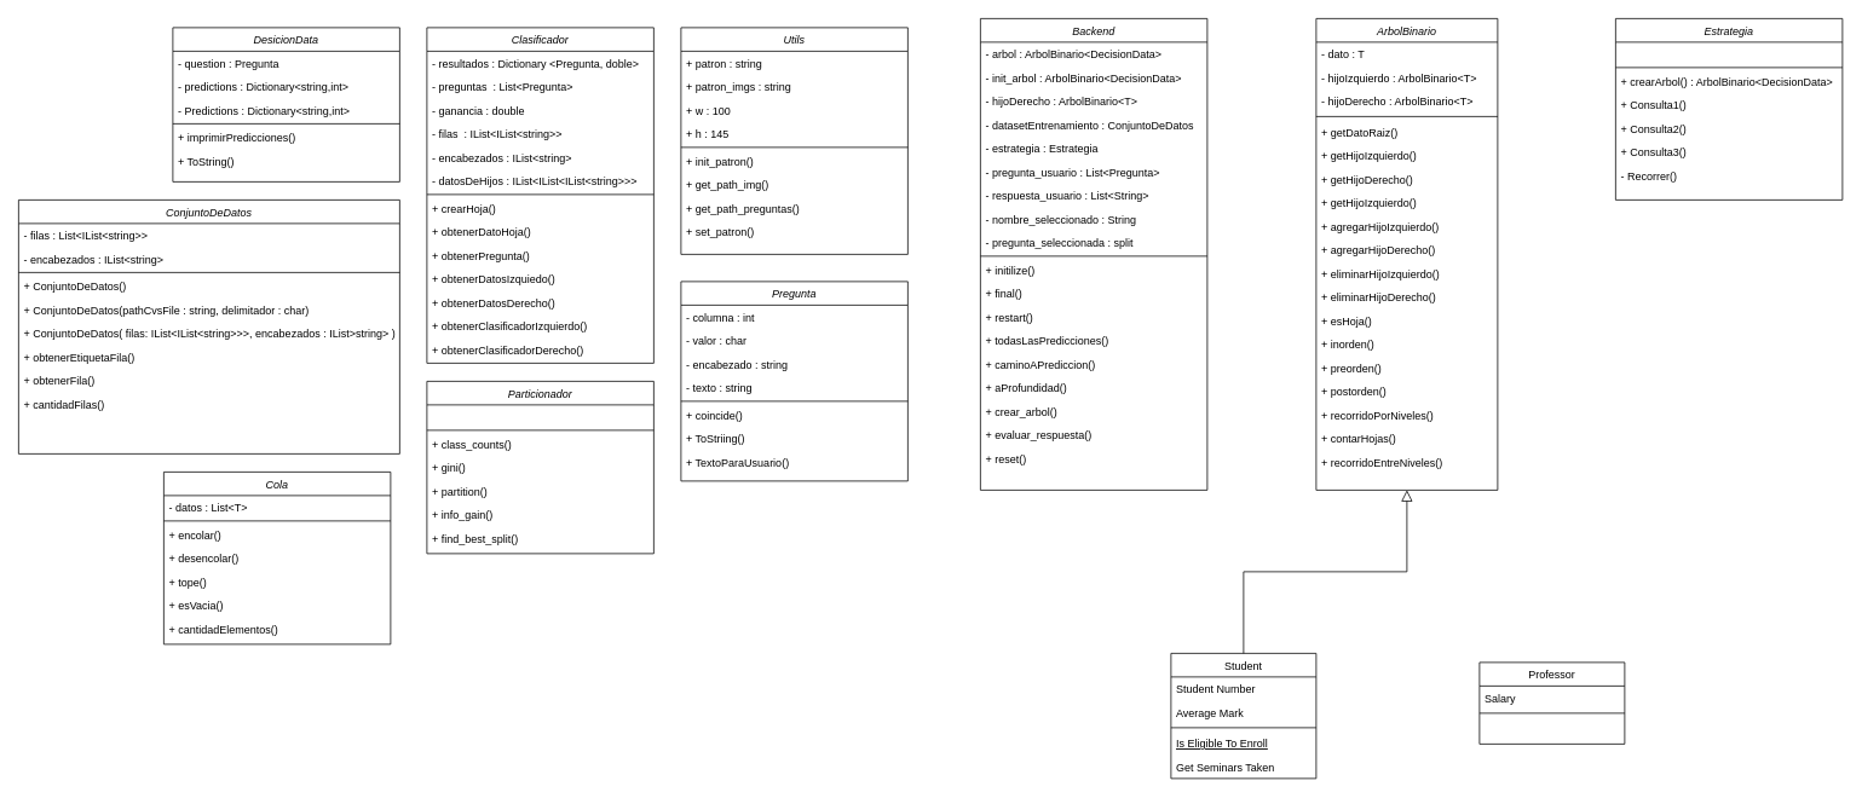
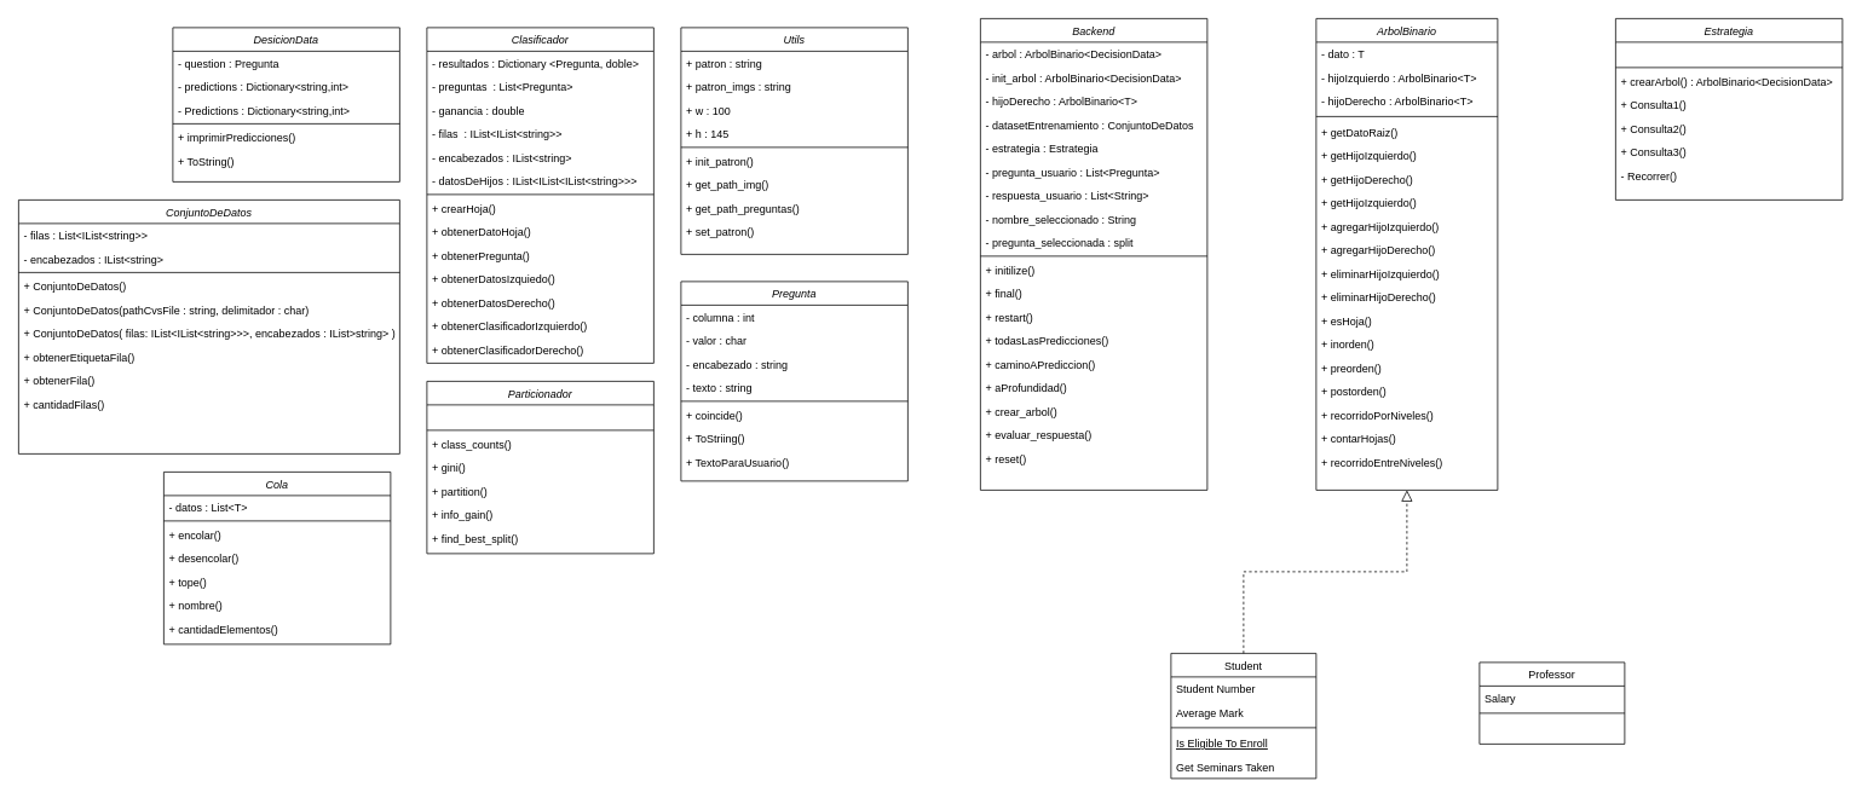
- <mxCell id="28" value="" style="endArrow=block;endSize=10;endFill=0;shadow=0;strokeWidth=1;rounded=0;curved=0;edgeStyle=elbowEdgeStyle;elbow=vertical;" parent="1" source="22" target="2" edge="1"><mxGeometry width="160" relative="1" as="geometry"><mxPoint x="1430" y="123" as="sourcePoint" /><mxPoint x="1430" y="123" as="targetPoint" /></mxGeometry></mxCell>
+ <mxCell id="28" value="" style="endArrow=block;endSize=10;endFill=0;shadow=0;strokeWidth=1;rounded=0;curved=0;edgeStyle=elbowEdgeStyle;elbow=vertical;dashed=1;" parent="1" source="22" target="2" edge="1"><mxGeometry width="160" relative="1" as="geometry"><mxPoint x="1430" y="123" as="sourcePoint" /><mxPoint x="1430" y="123" as="targetPoint" /></mxGeometry></mxCell>
- <mxCell id="125" value="+ esVacia()" style="text;align=left;verticalAlign=top;spacingLeft=4;spacingRight=4;overflow=hidden;rotatable=0;points=[[0,0.5],[1,0.5]];portConstraint=eastwest;" vertex="1" parent="119"><mxGeometry y="134" width="250" height="26" as="geometry" /></mxCell>
+ <mxCell id="125" value="+ nombre()" style="text;align=left;verticalAlign=top;spacingLeft=4;spacingRight=4;overflow=hidden;rotatable=0;points=[[0,0.5],[1,0.5]];portConstraint=eastwest;" vertex="1" parent="119"><mxGeometry y="134" width="250" height="26" as="geometry" /></mxCell>
